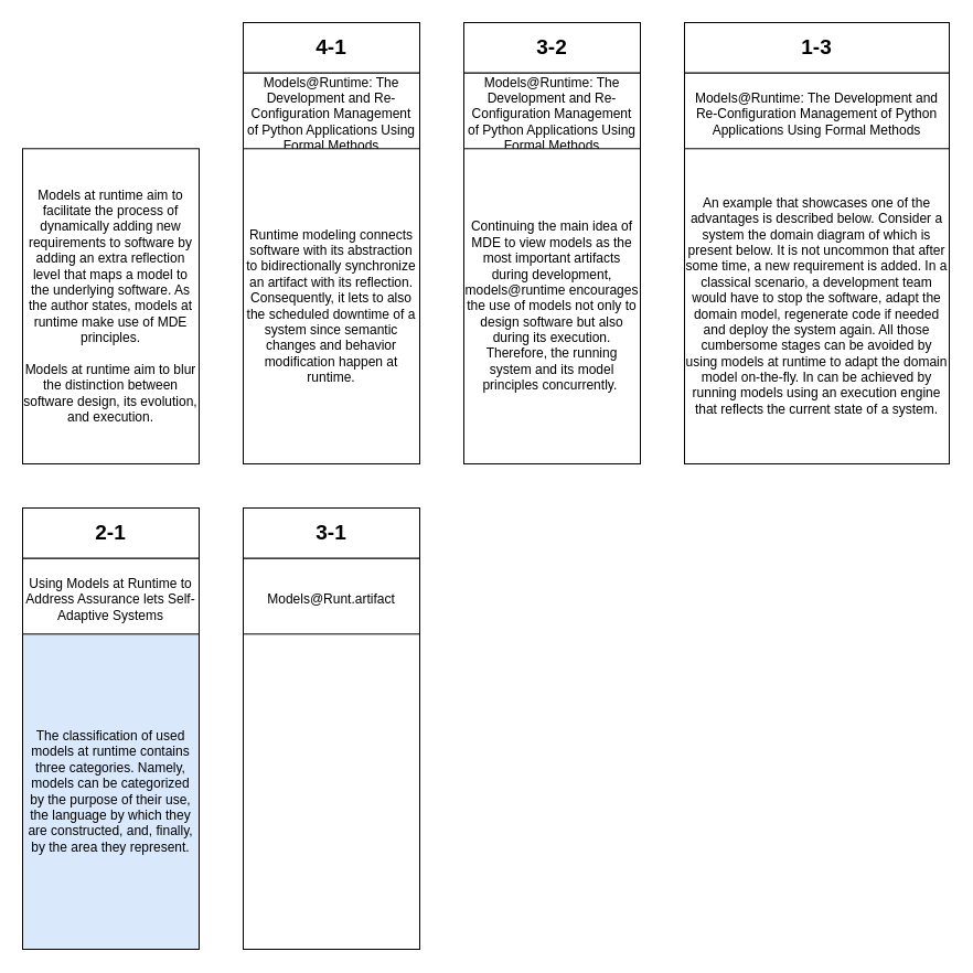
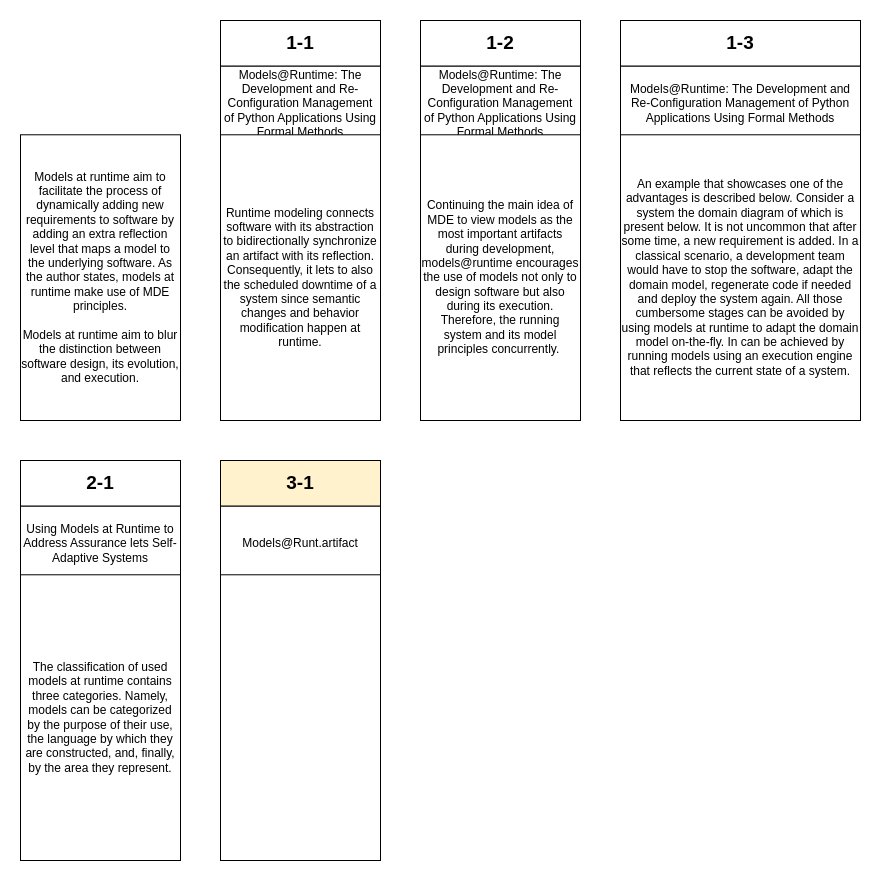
- <mxCell id="5" value="&lt;b&gt;&lt;font style=&quot;font-size: 19px;&quot;&gt;4-1&lt;/font&gt;&lt;/b&gt;" style="rounded=0;whiteSpace=wrap;html=1;" vertex="1" parent="4"><mxGeometry width="160" height="45.714" as="geometry" /></mxCell>
+ <mxCell id="5" value="&lt;b&gt;&lt;font style=&quot;font-size: 19px;&quot;&gt;1-1&lt;/font&gt;&lt;/b&gt;" style="rounded=0;whiteSpace=wrap;html=1;" vertex="1" parent="4"><mxGeometry width="160" height="45.714" as="geometry" /></mxCell>
- <mxCell id="9" value="&lt;b&gt;&lt;font style=&quot;font-size: 19px;&quot;&gt;3-2&lt;/font&gt;&lt;/b&gt;" style="rounded=0;whiteSpace=wrap;html=1;" vertex="1" parent="8"><mxGeometry width="160" height="45.714" as="geometry" /></mxCell>
+ <mxCell id="9" value="&lt;b&gt;&lt;font style=&quot;font-size: 19px;&quot;&gt;1-2&lt;/font&gt;&lt;/b&gt;" style="rounded=0;whiteSpace=wrap;html=1;" vertex="1" parent="8"><mxGeometry width="160" height="45.714" as="geometry" /></mxCell>
- <mxCell id="21" value="&lt;b&gt;&lt;font style=&quot;font-size: 19px;&quot;&gt;3-1&lt;/font&gt;&lt;/b&gt;" style="rounded=0;whiteSpace=wrap;html=1;" vertex="1" parent="20"><mxGeometry width="160" height="45.714" as="geometry" /></mxCell>
+ <mxCell id="21" value="&lt;b&gt;&lt;font style=&quot;font-size: 19px;&quot;&gt;3-1&lt;/font&gt;&lt;/b&gt;" style="rounded=0;whiteSpace=wrap;html=1;fillColor=#fff2cc;" vertex="1" parent="20"><mxGeometry width="160" height="45.714" as="geometry" /></mxCell>
- <mxCell id="19" value="The classification of used models at runtime contains three categories. Namely, models can be categorized by the purpose of their use, the language by which they are constructed, and, finally, by the area they represent." style="rounded=0;whiteSpace=wrap;html=1;fillColor=#dae8fc;" vertex="1" parent="16"><mxGeometry y="114.286" width="160" height="285.714" as="geometry" /></mxCell>
+ <mxCell id="19" value="The classification of used models at runtime contains three categories. Namely, models can be categorized by the purpose of their use, the language by which they are constructed, and, finally, by the area they represent." style="rounded=0;whiteSpace=wrap;html=1;" vertex="1" parent="16"><mxGeometry y="114.286" width="160" height="285.714" as="geometry" /></mxCell>
